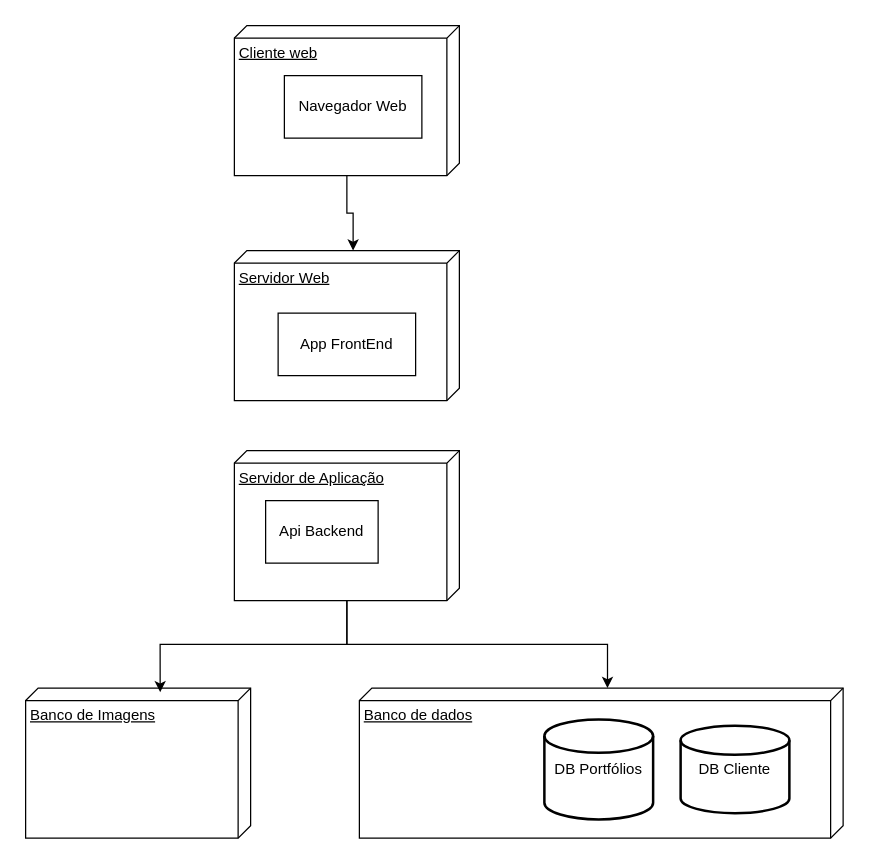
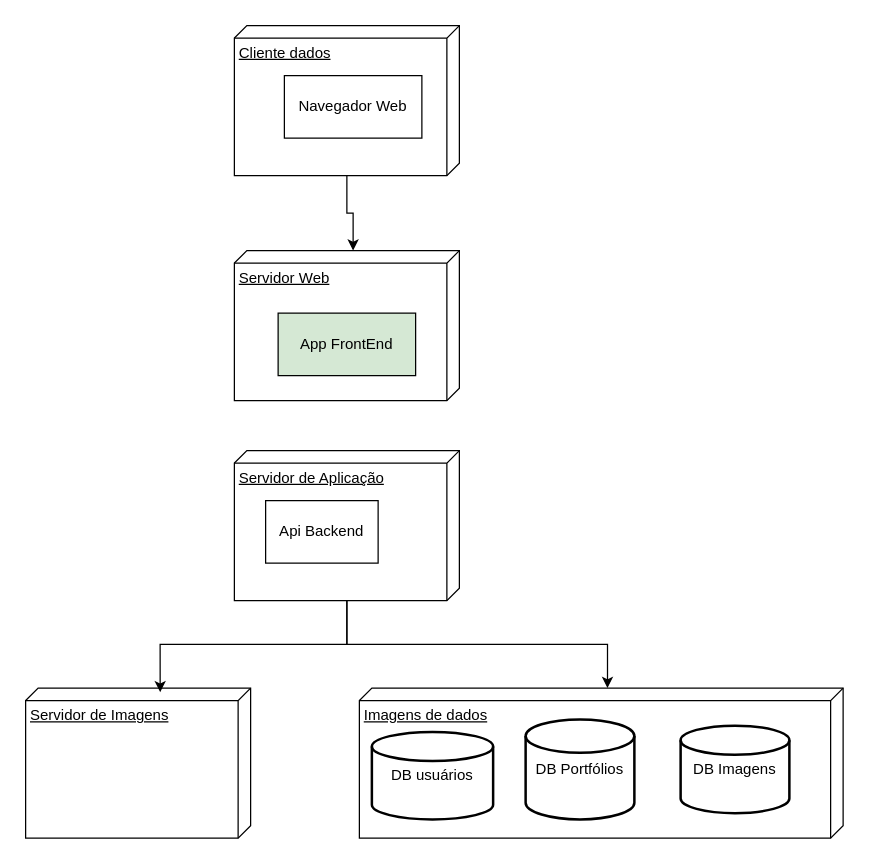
- <mxCell id="2" value="Cliente web" style="verticalAlign=top;align=left;spacingTop=8;spacingLeft=2;spacingRight=12;shape=cube;size=10;direction=south;fontStyle=4;html=1;whiteSpace=wrap;" vertex="1" parent="1"><mxGeometry x="187" y="20" width="180" height="120" as="geometry" /></mxCell>
+ <mxCell id="2" value="Cliente dados" style="verticalAlign=top;align=left;spacingTop=8;spacingLeft=2;spacingRight=12;shape=cube;size=10;direction=south;fontStyle=4;html=1;whiteSpace=wrap;" vertex="1" parent="1"><mxGeometry x="187" y="20" width="180" height="120" as="geometry" /></mxCell>
- <mxCell id="8" value="App FrontEnd" style="html=1;whiteSpace=wrap;" vertex="1" parent="1"><mxGeometry x="222" y="250" width="110" height="50" as="geometry" /></mxCell>
+ <mxCell id="8" value="App FrontEnd" style="html=1;whiteSpace=wrap;fillColor=#d5e8d4;" vertex="1" parent="1"><mxGeometry x="222" y="250" width="110" height="50" as="geometry" /></mxCell>
- <mxCell id="5" value="Banco de Imagens" style="verticalAlign=top;align=left;spacingTop=8;spacingLeft=2;spacingRight=12;shape=cube;size=10;direction=south;fontStyle=4;html=1;whiteSpace=wrap;" vertex="1" parent="1"><mxGeometry x="20" y="550" width="180" height="120" as="geometry" /></mxCell>
+ <mxCell id="5" value="Servidor de Imagens" style="verticalAlign=top;align=left;spacingTop=8;spacingLeft=2;spacingRight=12;shape=cube;size=10;direction=south;fontStyle=4;html=1;whiteSpace=wrap;" vertex="1" parent="1"><mxGeometry x="20" y="550" width="180" height="120" as="geometry" /></mxCell>
- <mxCell id="6" value="Banco de dados" style="verticalAlign=top;align=left;spacingTop=8;spacingLeft=2;spacingRight=12;shape=cube;size=10;direction=south;fontStyle=4;html=1;whiteSpace=wrap;" vertex="1" parent="1"><mxGeometry x="287" y="550" width="387" height="120" as="geometry" /></mxCell>
+ <mxCell id="6" value="Imagens de dados" style="verticalAlign=top;align=left;spacingTop=8;spacingLeft=2;spacingRight=12;shape=cube;size=10;direction=south;fontStyle=4;html=1;whiteSpace=wrap;" vertex="1" parent="1"><mxGeometry x="287" y="550" width="387" height="120" as="geometry" /></mxCell>
- <mxCell id="11" value="DB Portfólios" style="strokeWidth=2;html=1;shape=mxgraph.flowchart.database;whiteSpace=wrap;" vertex="1" parent="1"><mxGeometry x="435" y="575" width="87" height="80" as="geometry" /></mxCell>
+ <mxCell id="11" value="DB Portfólios" style="strokeWidth=2;html=1;shape=mxgraph.flowchart.database;whiteSpace=wrap;" vertex="1" parent="1"><mxGeometry x="420" y="575" width="87" height="80" as="geometry" /></mxCell>
- <mxCell id="12" value="DB Cliente" style="strokeWidth=2;html=1;shape=mxgraph.flowchart.database;whiteSpace=wrap;" vertex="1" parent="1"><mxGeometry x="544" y="580" width="87" height="70" as="geometry" /></mxCell>
+ <mxCell id="12" value="DB Imagens" style="strokeWidth=2;html=1;shape=mxgraph.flowchart.database;whiteSpace=wrap;" vertex="1" parent="1"><mxGeometry x="544" y="580" width="87" height="70" as="geometry" /></mxCell>
+ <mxCell id="10" value="DB usuários" style="strokeWidth=2;html=1;shape=mxgraph.flowchart.database;whiteSpace=wrap;" vertex="1" parent="1"><mxGeometry x="297" y="585" width="97" height="70" as="geometry" /></mxCell>
